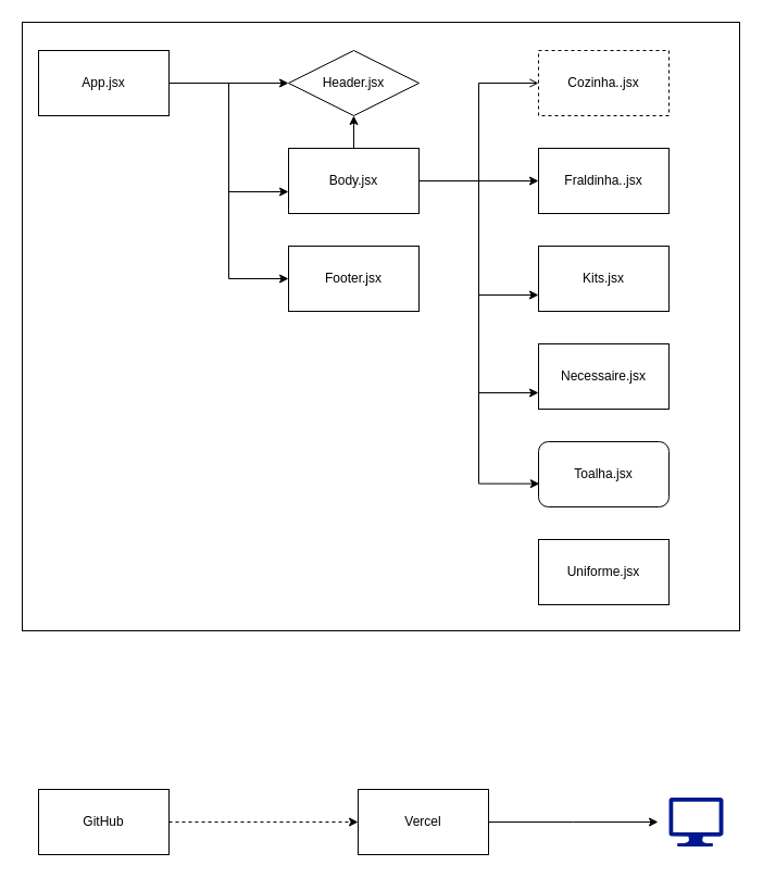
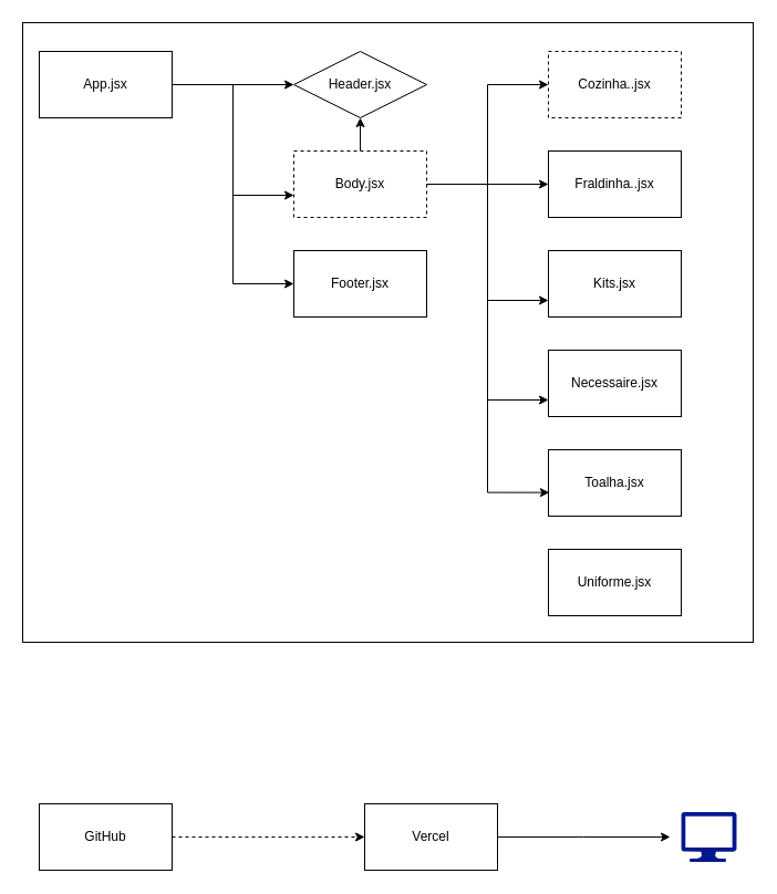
- <mxCell id="7" style="edgeStyle=orthogonalEdgeStyle;rounded=0;orthogonalLoop=1;jettySize=auto;html=1;exitX=1;exitY=0.5;exitDx=0;exitDy=0;entryX=0;entryY=0.5;entryDx=0;entryDy=0;endArrow=open;" edge="1" parent="1" source="12" target="14"><mxGeometry relative="1" as="geometry" /></mxCell>
+ <mxCell id="7" style="edgeStyle=orthogonalEdgeStyle;rounded=0;orthogonalLoop=1;jettySize=auto;html=1;exitX=1;exitY=0.5;exitDx=0;exitDy=0;entryX=0;entryY=0.5;entryDx=0;entryDy=0;" edge="1" parent="1" source="12" target="14"><mxGeometry relative="1" as="geometry" /></mxCell>
- <mxCell id="12" value="Body.jsx" style="rounded=0;whiteSpace=wrap;html=1;" vertex="1" parent="1"><mxGeometry x="265" y="136" width="120" height="60" as="geometry" /></mxCell>
+ <mxCell id="12" value="Body.jsx" style="rounded=0;whiteSpace=wrap;html=1;dashed=1;" vertex="1" parent="1"><mxGeometry x="265" y="136" width="120" height="60" as="geometry" /></mxCell>
- <mxCell id="18" value="Toalha.jsx" style="whiteSpace=wrap;html=1;rounded=1;" vertex="1" parent="1"><mxGeometry x="495" y="406" width="120" height="60" as="geometry" /></mxCell>
+ <mxCell id="18" value="Toalha.jsx" style="rounded=0;whiteSpace=wrap;html=1;" vertex="1" parent="1"><mxGeometry x="495" y="406" width="120" height="60" as="geometry" /></mxCell>
